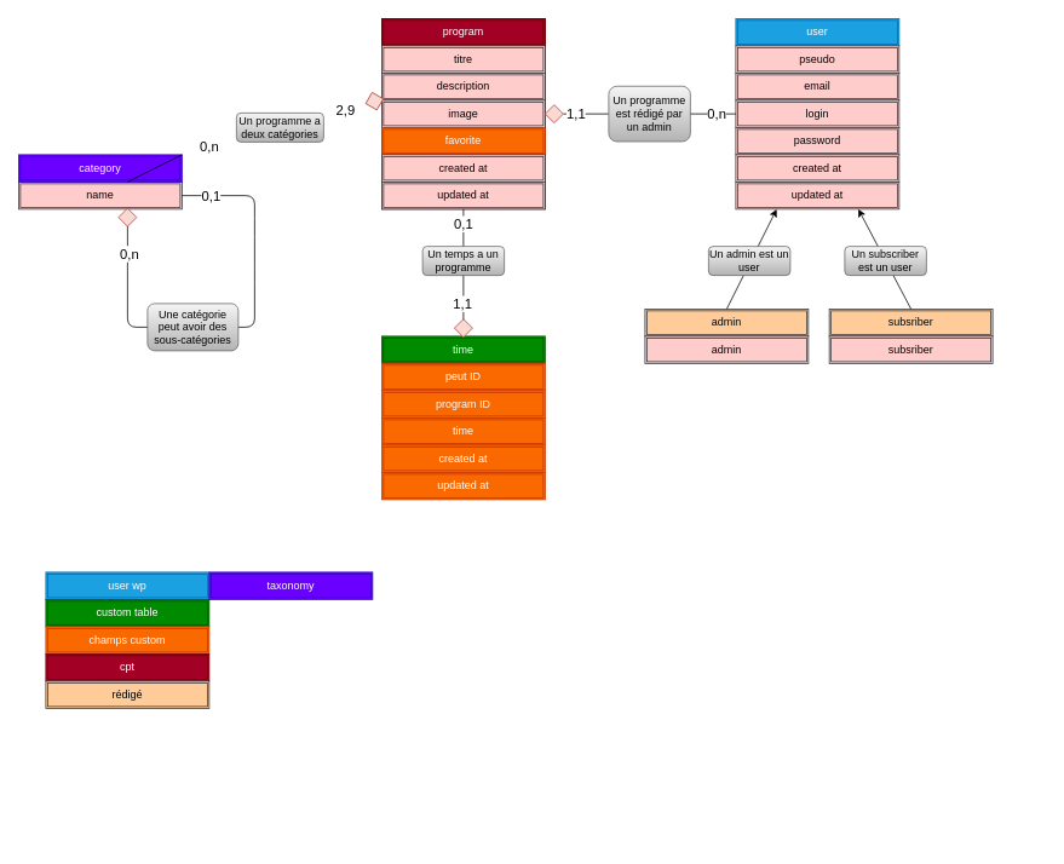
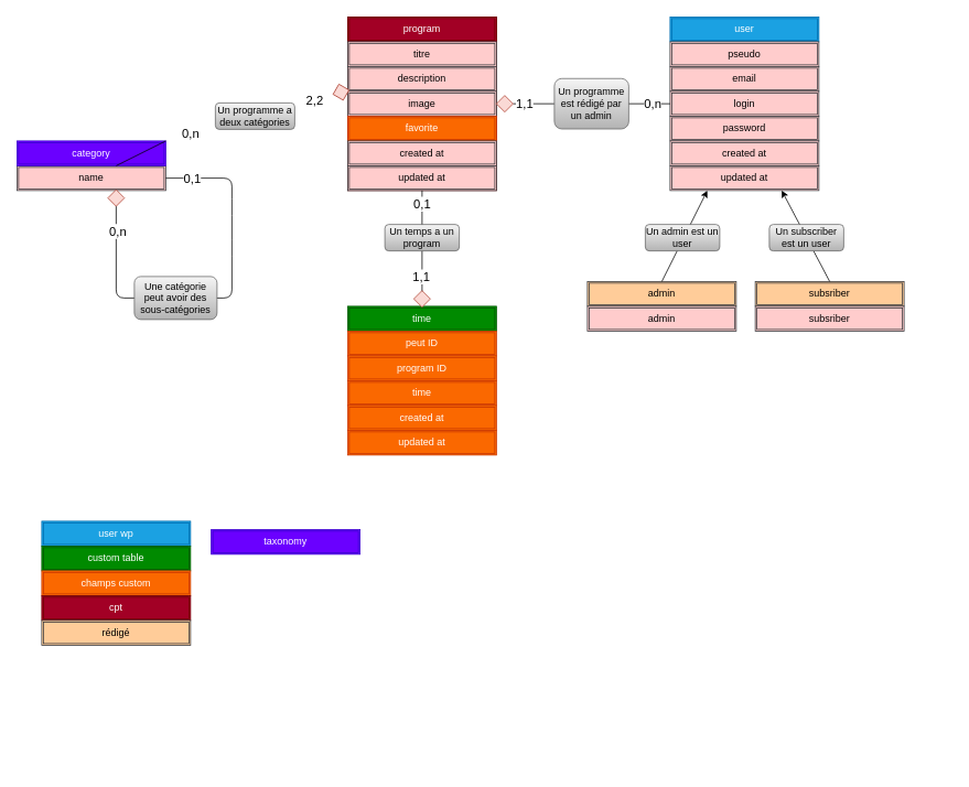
- <mxCell id="35" value="2,9" style="edgeLabel;html=1;align=center;verticalAlign=middle;resizable=0;points=[];fontSize=15;" vertex="1" connectable="0" parent="1"><mxGeometry x="368" y="118" as="geometry"><mxPoint x="11" y="1" as="offset" /></mxGeometry></mxCell>
+ <mxCell id="35" value="2,2" style="edgeLabel;html=1;align=center;verticalAlign=middle;resizable=0;points=[];fontSize=15;" vertex="1" connectable="0" parent="1"><mxGeometry x="368" y="118" as="geometry"><mxPoint x="11" y="1" as="offset" /></mxGeometry></mxCell>
- <mxCell id="42" value="&lt;font color=&quot;#000000&quot;&gt;Un temps a un programme&lt;/font&gt;" style="rounded=1;whiteSpace=wrap;html=1;gradientColor=#b3b3b3;fillColor=#f5f5f5;strokeColor=#666666;" vertex="1" parent="1"><mxGeometry x="465" y="271" width="90" height="32" as="geometry" /></mxCell>
+ <mxCell id="42" value="&lt;font color=&quot;#000000&quot;&gt;Un temps a un program&lt;/font&gt;" style="rounded=1;whiteSpace=wrap;html=1;gradientColor=#b3b3b3;fillColor=#f5f5f5;strokeColor=#666666;" vertex="1" parent="1"><mxGeometry x="465" y="271" width="90" height="32" as="geometry" /></mxCell>
- <mxCell id="67" value="taxonomy" style="shape=ext;double=1;rounded=0;whiteSpace=wrap;html=1;fillColor=#6a00ff;strokeColor=#3700CC;fontColor=#ffffff;" vertex="1" parent="1"><mxGeometry x="230" y="630" width="180" height="30" as="geometry" /></mxCell>
+ <mxCell id="67" value="taxonomy" style="shape=ext;double=1;rounded=0;whiteSpace=wrap;html=1;fillColor=#6a00ff;strokeColor=#3700CC;fontColor=#ffffff;" vertex="1" parent="1"><mxGeometry x="255" y="640" width="180" height="30" as="geometry" /></mxCell>
